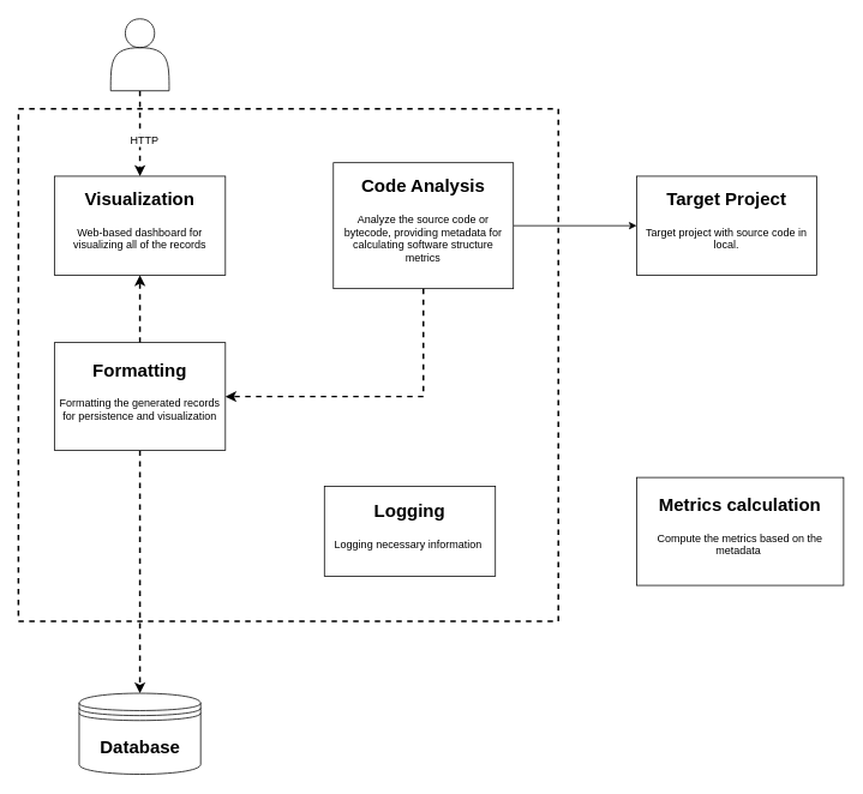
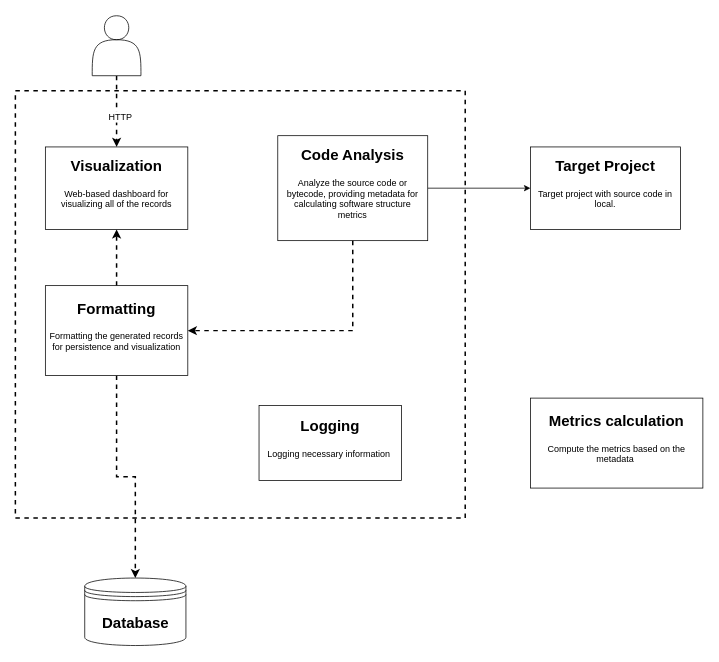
- <mxCell id="14" value="&lt;h1&gt;&lt;font style=&quot;font-size: 20px&quot;&gt;Logging&lt;/font&gt;&lt;/h1&gt;&lt;p&gt;Logging necessary information&amp;nbsp;&lt;/p&gt;" style="text;html=1;strokeColor=#000000;fillColor=#ffffff;spacing=5;spacingTop=-20;whiteSpace=wrap;overflow=hidden;rounded=0;verticalAlign=middle;horizontal=1;align=center;labelPosition=center;verticalLabelPosition=middle;shadow=0;" vertex="1" parent="1"><mxGeometry x="360" y="540" width="190" height="100" as="geometry" /></mxCell>
+ <mxCell id="14" value="&lt;h1&gt;&lt;font style=&quot;font-size: 20px&quot;&gt;Logging&lt;/font&gt;&lt;/h1&gt;&lt;p&gt;Logging necessary information&amp;nbsp;&lt;/p&gt;" style="text;html=1;strokeColor=#000000;fillColor=#ffffff;spacing=5;spacingTop=-20;whiteSpace=wrap;overflow=hidden;rounded=0;verticalAlign=middle;horizontal=1;align=center;labelPosition=center;verticalLabelPosition=middle;shadow=0;" vertex="1" parent="1"><mxGeometry x="345" y="540" width="190" height="100" as="geometry" /></mxCell>
- <mxCell id="16" value="&lt;font style=&quot;font-size: 20px&quot;&gt;&lt;b&gt;Database&lt;/b&gt;&lt;/font&gt;" style="shape=datastore;whiteSpace=wrap;html=1;strokeColor=#000000;fillColor=#ffffff;fontSize=12;align=center;shadow=0;" vertex="1" parent="1"><mxGeometry x="87.5" y="770" width="135" height="90" as="geometry" /></mxCell>
+ <mxCell id="16" value="&lt;font style=&quot;font-size: 20px&quot;&gt;&lt;b&gt;Database&lt;/b&gt;&lt;/font&gt;" style="shape=datastore;whiteSpace=wrap;html=1;strokeColor=#000000;fillColor=#ffffff;fontSize=12;align=center;shadow=0;" vertex="1" parent="1"><mxGeometry x="112.5" y="770" width="135" height="90" as="geometry" /></mxCell>
